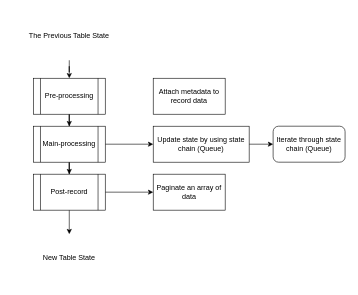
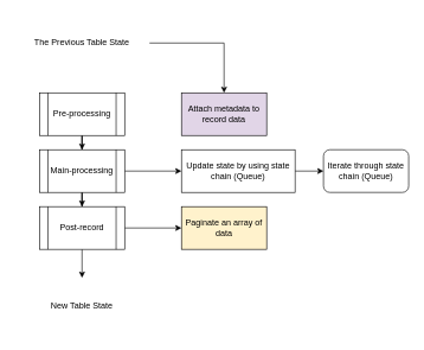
- <mxCell id="2" style="edgeStyle=orthogonalEdgeStyle;rounded=0;orthogonalLoop=1;jettySize=auto;html=1;" parent="1" source="3" target="5" edge="1"><mxGeometry relative="1" as="geometry" /></mxCell>
+ <mxCell id="2" style="edgeStyle=orthogonalEdgeStyle;rounded=0;orthogonalLoop=1;jettySize=auto;html=1;" parent="1" source="3" target="12" edge="1"><mxGeometry relative="1" as="geometry" /></mxCell>
- <mxCell id="12" value="Attach metadata to record data" style="whiteSpace=wrap;html=1;" parent="1" vertex="1"><mxGeometry x="255" y="130" width="120" height="60" as="geometry" /></mxCell>
+ <mxCell id="12" value="Attach metadata to record data" style="whiteSpace=wrap;html=1;fillColor=#e1d5e7;" parent="1" vertex="1"><mxGeometry x="255" y="130" width="120" height="60" as="geometry" /></mxCell>
- <mxCell id="16" value="Paginate an array of data" style="whiteSpace=wrap;html=1;" parent="1" vertex="1"><mxGeometry x="255" y="290" width="120" height="60" as="geometry" /></mxCell>
+ <mxCell id="16" value="Paginate an array of data" style="whiteSpace=wrap;html=1;fillColor=#fff2cc;" parent="1" vertex="1"><mxGeometry x="255" y="290" width="120" height="60" as="geometry" /></mxCell>
